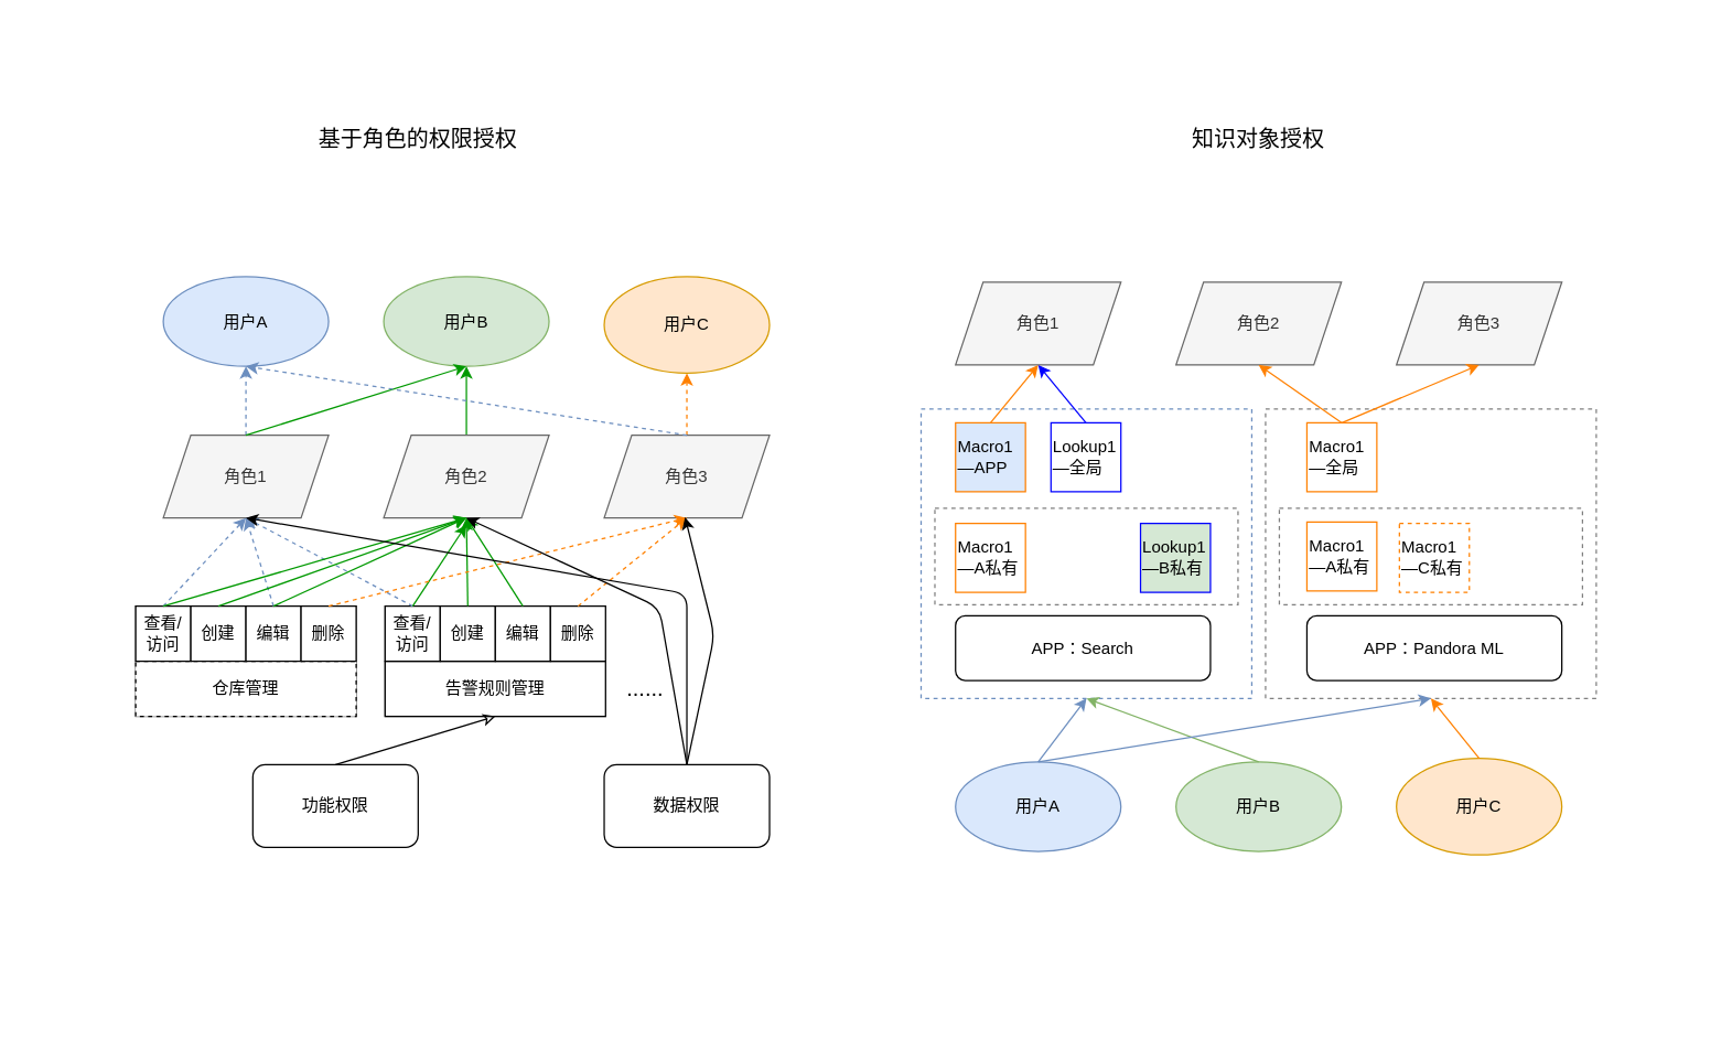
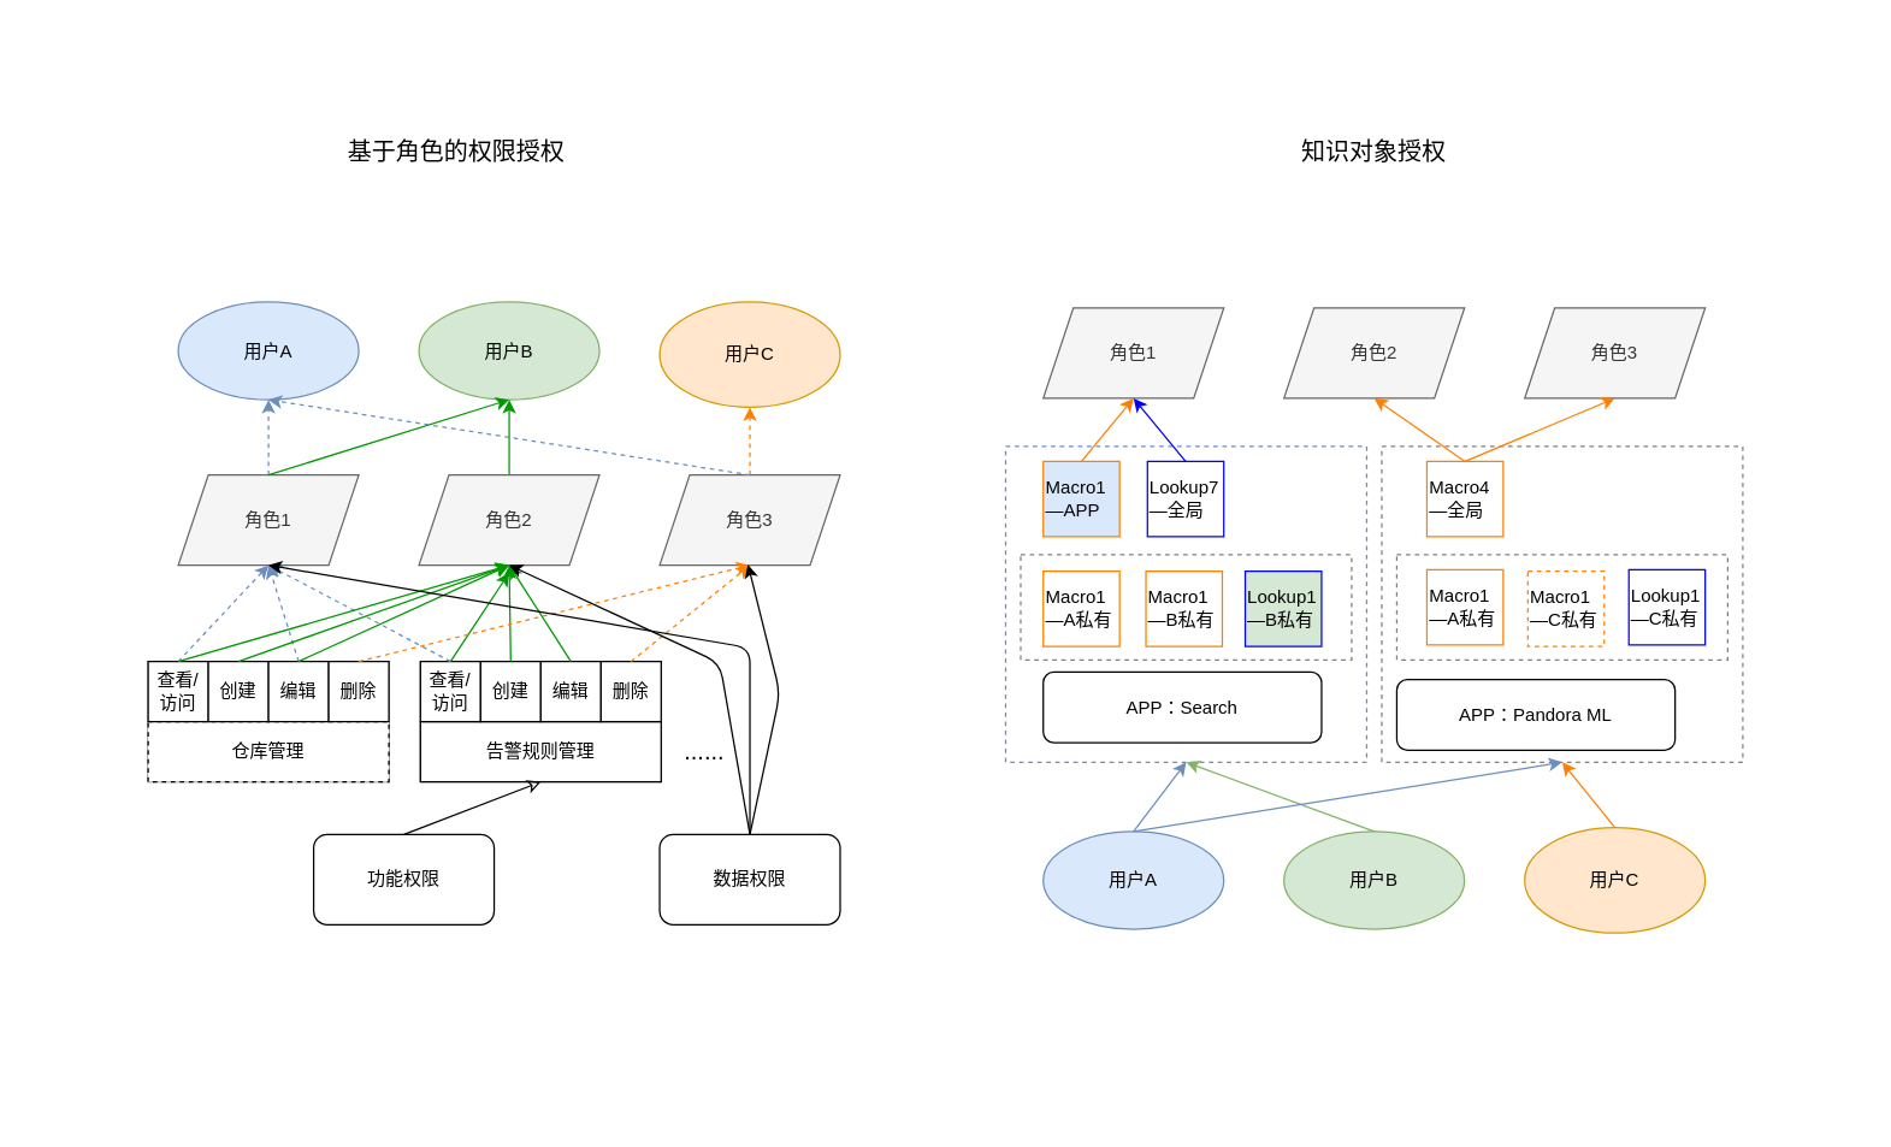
- <mxCell id="64" value="Lookup1—全局" style="rounded=0;whiteSpace=wrap;html=1;fontSize=12;fontColor=#000000;strokeColor=#0000FF;align=left;" vertex="1" parent="1"><mxGeometry x="762.25" y="306" width="50.75" height="50" as="geometry" /></mxCell>
+ <mxCell id="64" value="Lookup7—全局" style="rounded=0;whiteSpace=wrap;html=1;fontSize=12;fontColor=#000000;strokeColor=#0000FF;align=left;" vertex="1" parent="1"><mxGeometry x="762.25" y="306" width="50.75" height="50" as="geometry" /></mxCell>
- <mxCell id="65" value="&lt;span style=&quot;font-size: 12px&quot;&gt;Macro1&lt;br&gt;&lt;/span&gt;—全局" style="rounded=0;whiteSpace=wrap;html=1;fontSize=12;fontColor=#000000;strokeColor=#FF8000;align=left;" vertex="1" parent="1"><mxGeometry x="948" y="306" width="50.75" height="50" as="geometry" /></mxCell>
+ <mxCell id="65" value="&lt;span style=&quot;font-size: 12px&quot;&gt;Macro4&lt;br&gt;&lt;/span&gt;—全局" style="rounded=0;whiteSpace=wrap;html=1;fontSize=12;fontColor=#000000;strokeColor=#FF8000;align=left;" vertex="1" parent="1"><mxGeometry x="948" y="306" width="50.75" height="50" as="geometry" /></mxCell>
+ <mxCell id="61" value="Lookup1&lt;br&gt;—C私有" style="rounded=0;whiteSpace=wrap;html=1;fontSize=12;fontColor=#000000;strokeColor=#0000FF;align=left;" vertex="1" parent="1"><mxGeometry x="1082.25" y="378" width="50.75" height="50" as="geometry" /></mxCell>
+ <mxCell id="63" value="&lt;span style=&quot;font-size: 12px&quot;&gt;Macro1—&lt;/span&gt;B私有" style="rounded=0;whiteSpace=wrap;html=1;fontSize=12;strokeColor=#FF8000;align=left;" vertex="1" parent="1"><mxGeometry x="761.25" y="379" width="50.75" height="50" as="geometry" /></mxCell>
- <mxCell id="10" value="&lt;span&gt;APP：Pandora ML&lt;br&gt;&lt;/span&gt;" style="rounded=1;whiteSpace=wrap;html=1;" vertex="1" parent="1"><mxGeometry x="948" y="446" width="185" height="47" as="geometry" /></mxCell>
+ <mxCell id="10" value="&lt;span&gt;APP：Pandora ML&lt;br&gt;&lt;/span&gt;" style="rounded=1;whiteSpace=wrap;html=1;" vertex="1" parent="1"><mxGeometry x="928" y="451" width="185" height="47" as="geometry" /></mxCell>
- <mxCell id="7" value="功能权限" style="rounded=1;whiteSpace=wrap;html=1;" vertex="1" parent="1"><mxGeometry x="183" y="554" width="120" height="60" as="geometry" /></mxCell>
+ <mxCell id="7" value="功能权限" style="rounded=1;whiteSpace=wrap;html=1;" vertex="1" parent="1"><mxGeometry x="208" y="554" width="120" height="60" as="geometry" /></mxCell>
